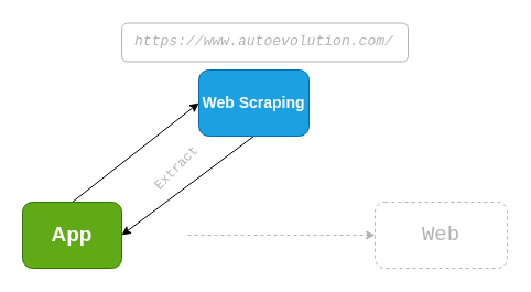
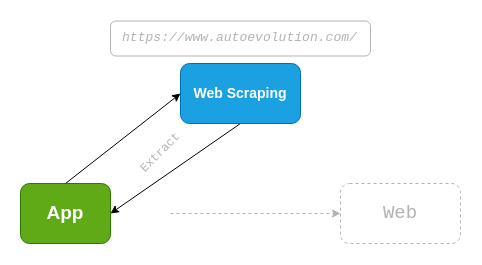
- <mxCell id="7" value="Web Scraping" style="rounded=1;whiteSpace=wrap;html=1;fillColor=#1ba1e2;strokeColor=#006EAF;fontColor=#ffffff;fontStyle=1;fontSize=14;" vertex="1" parent="1"><mxGeometry x="180" y="63" width="100" height="60" as="geometry" /></mxCell>
+ <mxCell id="7" value="Web Scraping" style="rounded=1;whiteSpace=wrap;html=1;fillColor=#1ba1e2;strokeColor=#006EAF;fontColor=#ffffff;fontStyle=1;fontSize=14;" vertex="1" parent="1"><mxGeometry x="180" y="63" width="120" height="60" as="geometry" /></mxCell>
